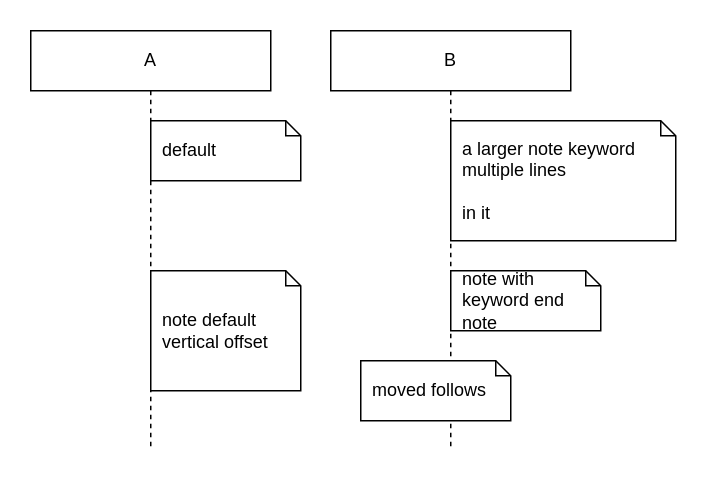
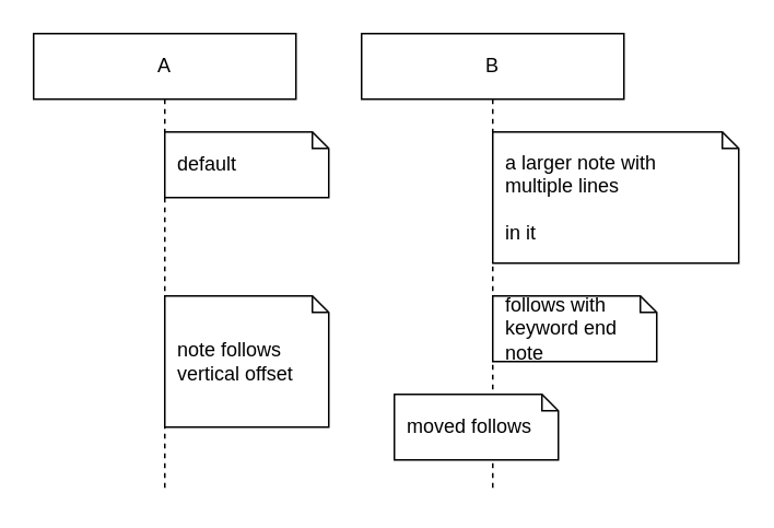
- <mxCell id="5" value="a larger note keyword&lt;br/&gt;multiple lines&lt;br/&gt;&lt;br/&gt;in it" parent="1" style="shape=note;whiteSpace=wrap;html=1;backgroundOutline=1;size=10;align=left;spacing=8;" vertex="1"><mxGeometry x="300" y="80" width="150" height="80" as="geometry" /></mxCell>
+ <mxCell id="5" value="a larger note with&lt;br/&gt;multiple lines&lt;br/&gt;&lt;br/&gt;in it" parent="1" style="shape=note;whiteSpace=wrap;html=1;backgroundOutline=1;size=10;align=left;spacing=8;" vertex="1"><mxGeometry x="300" y="80" width="150" height="80" as="geometry" /></mxCell>
- <mxCell id="7" value="note with keyword end note" parent="1" style="shape=note;whiteSpace=wrap;html=1;backgroundOutline=1;size=10;align=left;spacing=8;" vertex="1"><mxGeometry x="300" y="180" width="100" height="40" as="geometry" /></mxCell>
+ <mxCell id="7" value="follows with keyword end note" parent="1" style="shape=note;whiteSpace=wrap;html=1;backgroundOutline=1;size=10;align=left;spacing=8;" vertex="1"><mxGeometry x="300" y="180" width="100" height="40" as="geometry" /></mxCell>
- <mxCell id="6" value="note default vertical offset" parent="1" style="shape=note;whiteSpace=wrap;html=1;backgroundOutline=1;size=10;align=left;spacing=8;" vertex="1"><mxGeometry x="100" y="180" width="100" height="80" as="geometry" /></mxCell>
+ <mxCell id="6" value="note follows vertical offset" parent="1" style="shape=note;whiteSpace=wrap;html=1;backgroundOutline=1;size=10;align=left;spacing=8;" vertex="1"><mxGeometry x="100" y="180" width="100" height="80" as="geometry" /></mxCell>
